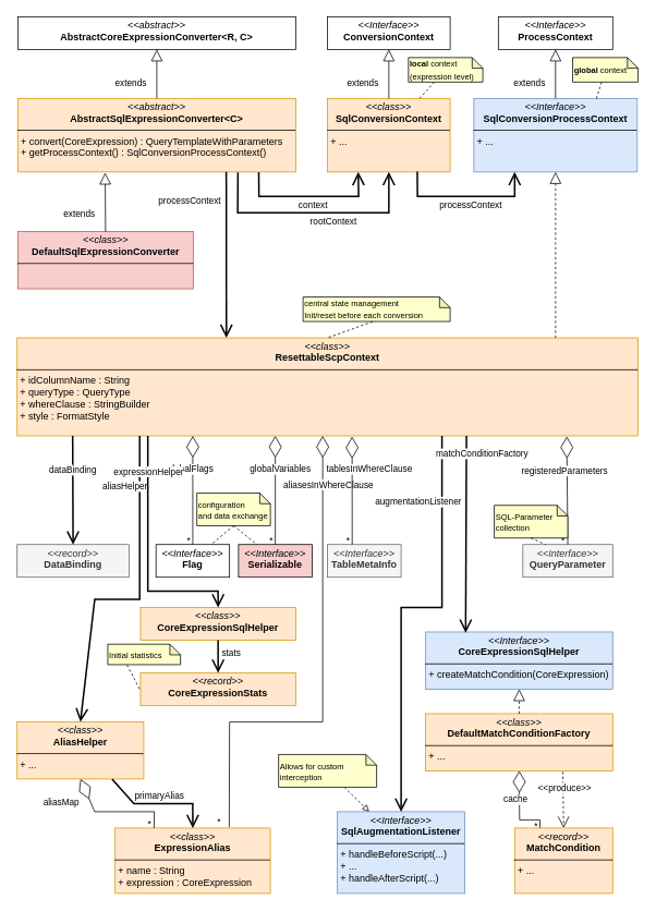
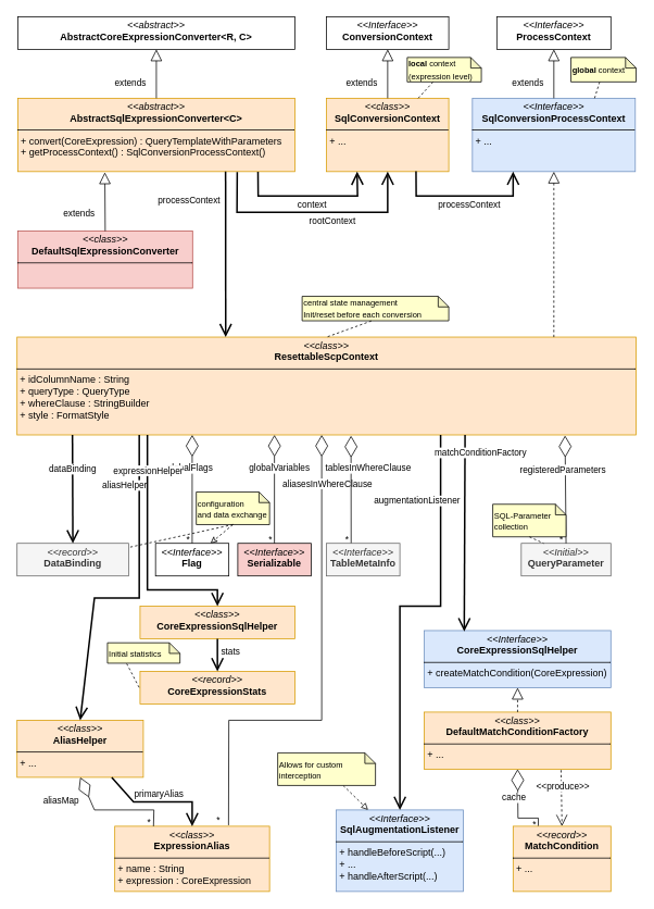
- <mxCell id="30" style="rounded=0;orthogonalLoop=1;jettySize=auto;html=1;entryX=0.25;entryY=0;entryDx=0;entryDy=0;endArrow=none;endFill=0;dashed=1;exitX=0.5;exitY=1;exitDx=0;exitDy=0;exitPerimeter=0;" parent="1" source="29" target="19" edge="1"><mxGeometry relative="1" as="geometry" /></mxCell>
+ <mxCell id="30" style="rounded=0;orthogonalLoop=1;jettySize=auto;html=1;endArrow=none;endFill=0;dashed=1;exitX=0.5;exitY=1;exitDx=0;exitDy=0;exitPerimeter=0;" parent="1" source="29" target="2" edge="1"><mxGeometry relative="1" as="geometry" /></mxCell>
- <mxCell id="31" style="rounded=0;orthogonalLoop=1;jettySize=auto;html=1;entryX=0.75;entryY=0;entryDx=0;entryDy=0;endArrow=none;endFill=0;dashed=1;exitX=0.5;exitY=1;exitDx=0;exitDy=0;exitPerimeter=0;" parent="1" source="29" target="15" edge="1"><mxGeometry relative="1" as="geometry"><mxPoint x="308" y="653" as="sourcePoint" /><mxPoint x="324" y="676" as="targetPoint" /></mxGeometry></mxCell>
+ <mxCell id="31" style="rounded=0;orthogonalLoop=1;jettySize=auto;html=1;entryX=0.75;entryY=0;entryDx=0;entryDy=0;endArrow=classic;endFill=0;dashed=1;exitX=0.5;exitY=1;exitDx=0;exitDy=0;exitPerimeter=0;" parent="1" source="29" target="15" edge="1"><mxGeometry relative="1" as="geometry"><mxPoint x="308" y="653" as="sourcePoint" /><mxPoint x="324" y="676" as="targetPoint" /></mxGeometry></mxCell>
- <mxCell id="25" value="&lt;p style=&quot;margin:0px;margin-top:4px;text-align:center;&quot;&gt;&lt;i&gt;&amp;lt;&amp;lt;Interface&amp;gt;&amp;gt;&lt;/i&gt;&lt;br&gt;&lt;b&gt;QueryParameter&lt;/b&gt;&lt;/p&gt;&lt;p style=&quot;margin:0px;margin-left:4px;&quot;&gt;&lt;br&gt;&lt;/p&gt;" style="verticalAlign=top;align=left;overflow=fill;html=1;whiteSpace=wrap;fillColor=#f5f5f5;strokeColor=#666666;fontColor=#333333;" parent="1" vertex="1"><mxGeometry x="639" y="666" width="110" height="40" as="geometry" /></mxCell>
+ <mxCell id="25" value="&lt;p style=&quot;margin:0px;margin-top:4px;text-align:center;&quot;&gt;&lt;i&gt;&amp;lt;&amp;lt;Initial&amp;gt;&amp;gt;&lt;/i&gt;&lt;br&gt;&lt;b&gt;QueryParameter&lt;/b&gt;&lt;/p&gt;&lt;p style=&quot;margin:0px;margin-left:4px;&quot;&gt;&lt;br&gt;&lt;/p&gt;" style="verticalAlign=top;align=left;overflow=fill;html=1;whiteSpace=wrap;fillColor=#f5f5f5;strokeColor=#666666;fontColor=#333333;" parent="1" vertex="1"><mxGeometry x="639" y="666" width="110" height="40" as="geometry" /></mxCell>
